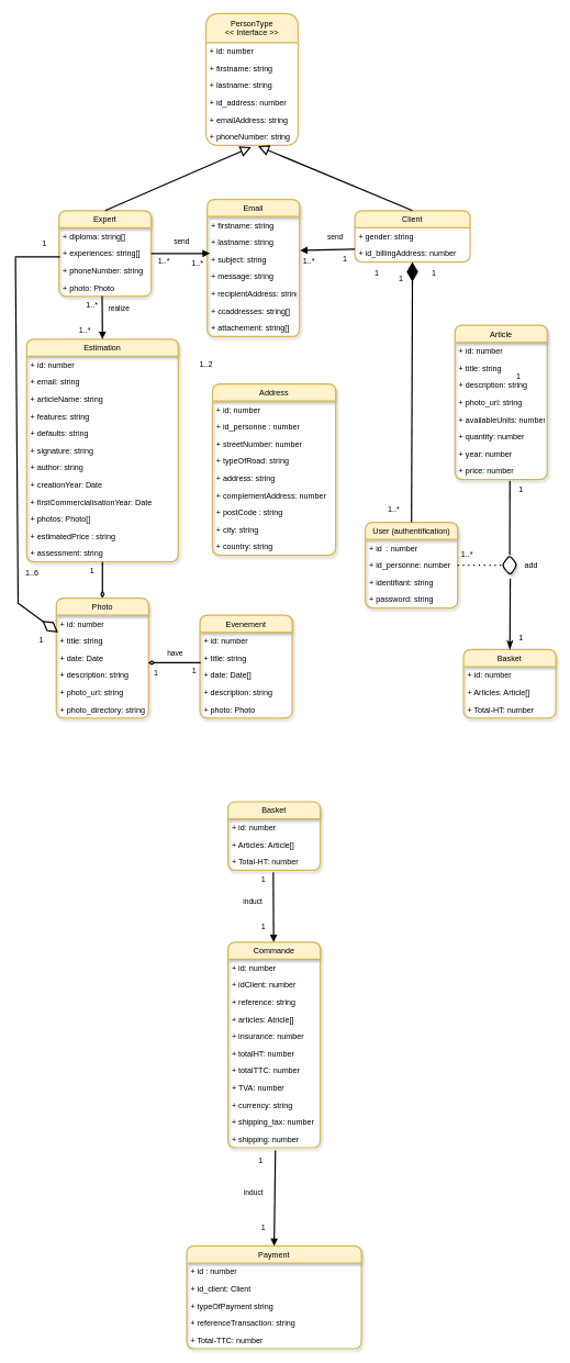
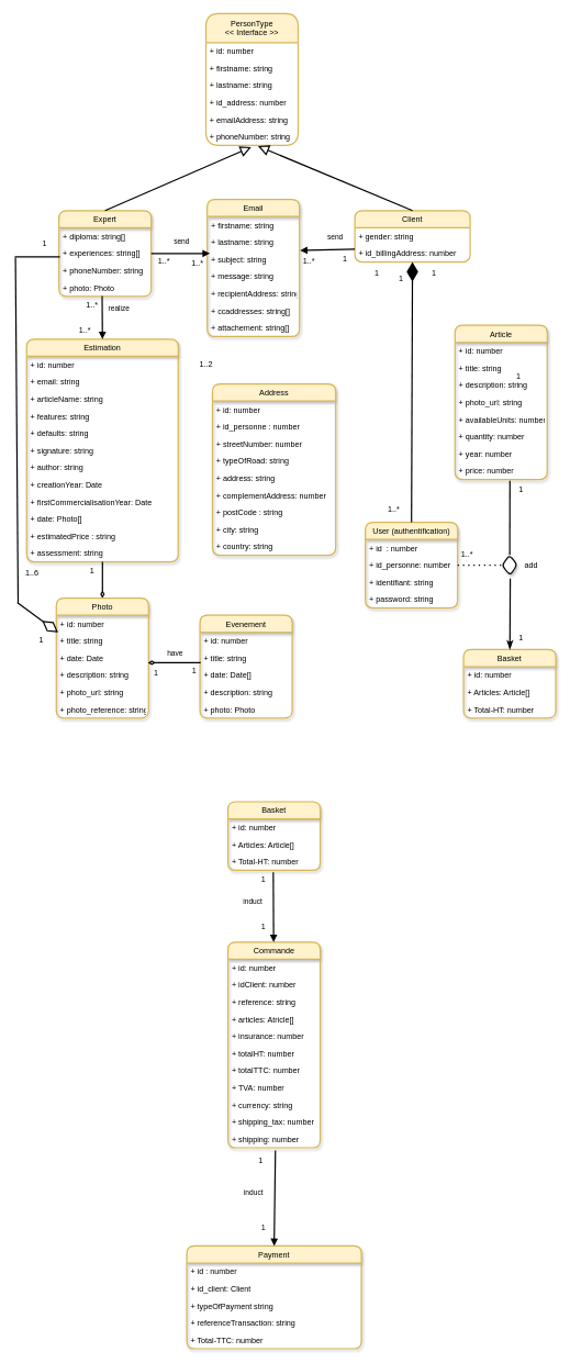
- <mxCell id="68" value="+ photos: Photo[]" style="text;strokeColor=none;fillColor=none;align=left;verticalAlign=top;spacingLeft=4;spacingRight=4;overflow=hidden;rotatable=0;points=[[0,0.5],[1,0.5]];portConstraint=eastwest;rounded=1;shadow=1;strokeWidth=2;" parent="58" vertex="1"><mxGeometry y="260" width="230" height="26" as="geometry" /></mxCell>
+ <mxCell id="68" value="+ date: Photo[]" style="text;strokeColor=none;fillColor=none;align=left;verticalAlign=top;spacingLeft=4;spacingRight=4;overflow=hidden;rotatable=0;points=[[0,0.5],[1,0.5]];portConstraint=eastwest;rounded=1;shadow=1;strokeWidth=2;" parent="58" vertex="1"><mxGeometry y="260" width="230" height="26" as="geometry" /></mxCell>
- <mxCell id="77" value="+ photo_directory: string" style="text;strokeColor=none;fillColor=none;align=left;verticalAlign=top;spacingLeft=4;spacingRight=4;overflow=hidden;rotatable=0;points=[[0,0.5],[1,0.5]];portConstraint=eastwest;rounded=1;shadow=1;strokeWidth=2;" parent="71" vertex="1"><mxGeometry y="156" width="140" height="26" as="geometry" /></mxCell>
+ <mxCell id="77" value="+ photo_reference: string" style="text;strokeColor=none;fillColor=none;align=left;verticalAlign=top;spacingLeft=4;spacingRight=4;overflow=hidden;rotatable=0;points=[[0,0.5],[1,0.5]];portConstraint=eastwest;rounded=1;shadow=1;strokeWidth=2;" parent="71" vertex="1"><mxGeometry y="156" width="140" height="26" as="geometry" /></mxCell>
